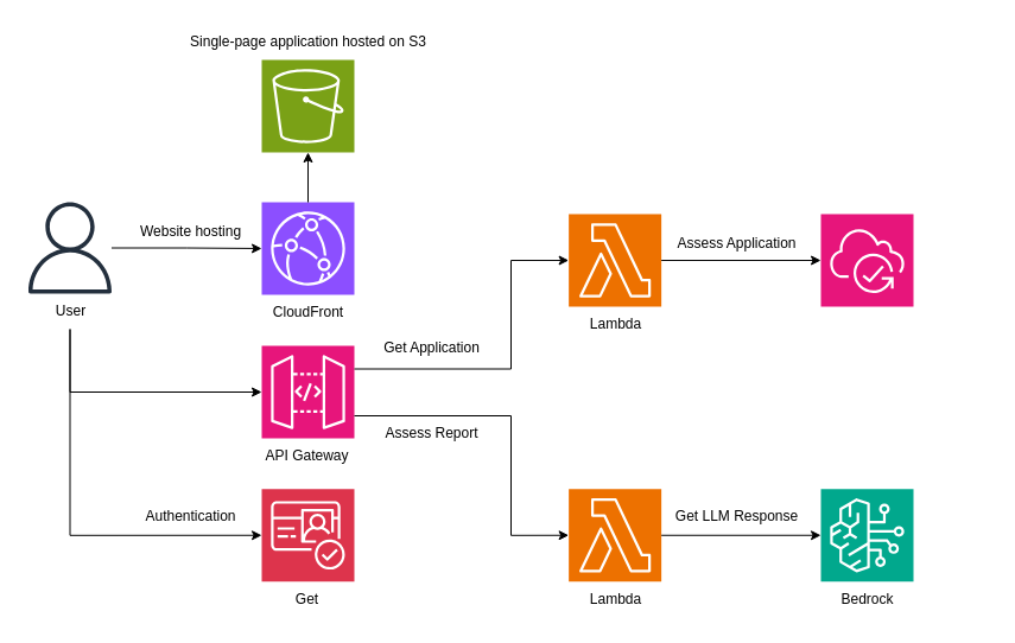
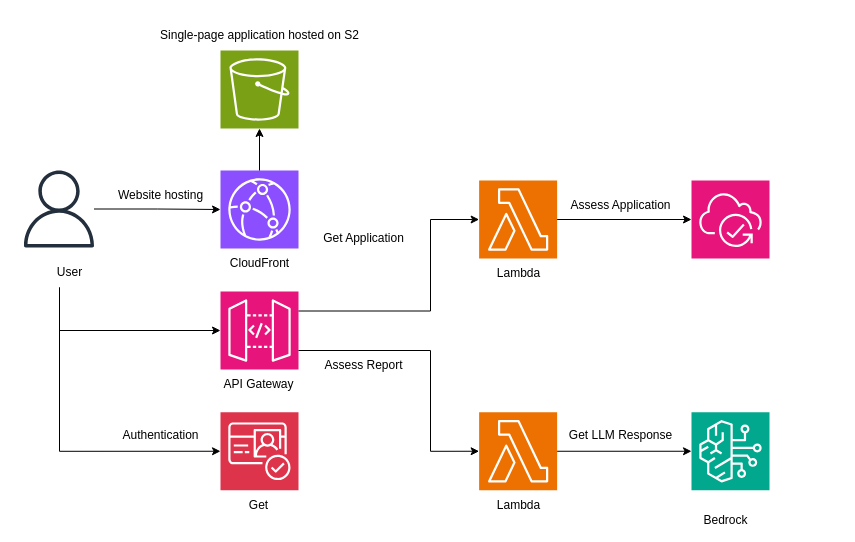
- <mxCell id="16" value="Single-page application hosted on S3" style="text;html=1;align=center;verticalAlign=middle;resizable=0;points=[];autosize=1;strokeColor=none;fillColor=none;" parent="1" vertex="1"><mxGeometry x="149" y="20" width="220" height="30" as="geometry" /></mxCell>
+ <mxCell id="16" value="Single-page application hosted on S2" style="text;html=1;align=center;verticalAlign=middle;resizable=0;points=[];autosize=1;strokeColor=none;fillColor=none;" parent="1" vertex="1"><mxGeometry x="149" y="20" width="220" height="30" as="geometry" /></mxCell>
- <mxCell id="13" value="User" style="text;html=1;align=center;verticalAlign=middle;resizable=0;points=[];autosize=1;strokeColor=none;fillColor=none;" parent="1" vertex="1"><mxGeometry x="33.5" y="247" width="50" height="30" as="geometry" /></mxCell>
+ <mxCell id="13" value="User" style="text;html=1;align=center;verticalAlign=middle;resizable=0;points=[];autosize=1;strokeColor=none;fillColor=none;" parent="1" vertex="1"><mxGeometry x="43.5" y="257" width="50" height="30" as="geometry" /></mxCell>
- <mxCell id="20" value="Get Application" style="text;html=1;align=center;verticalAlign=middle;resizable=0;points=[];autosize=1;strokeColor=none;fillColor=none;" parent="1" vertex="1"><mxGeometry x="313" y="278" width="100" height="30" as="geometry" /></mxCell>
+ <mxCell id="20" value="Get Application" style="text;html=1;align=center;verticalAlign=middle;resizable=0;points=[];autosize=1;strokeColor=none;fillColor=none;" parent="1" vertex="1"><mxGeometry x="313" y="223" width="100" height="30" as="geometry" /></mxCell>
- <mxCell id="24" value="Bedrock" style="text;html=1;align=center;verticalAlign=middle;resizable=0;points=[];autosize=1;strokeColor=none;fillColor=none;" parent="1" vertex="1"><mxGeometry x="695" y="489.75" width="70" height="30" as="geometry" /></mxCell>
+ <mxCell id="24" value="Bedrock" style="text;html=1;align=center;verticalAlign=middle;resizable=0;points=[];autosize=1;strokeColor=none;fillColor=none;" parent="1" vertex="1"><mxGeometry x="690" y="504.75" width="70" height="30" as="geometry" /></mxCell>
